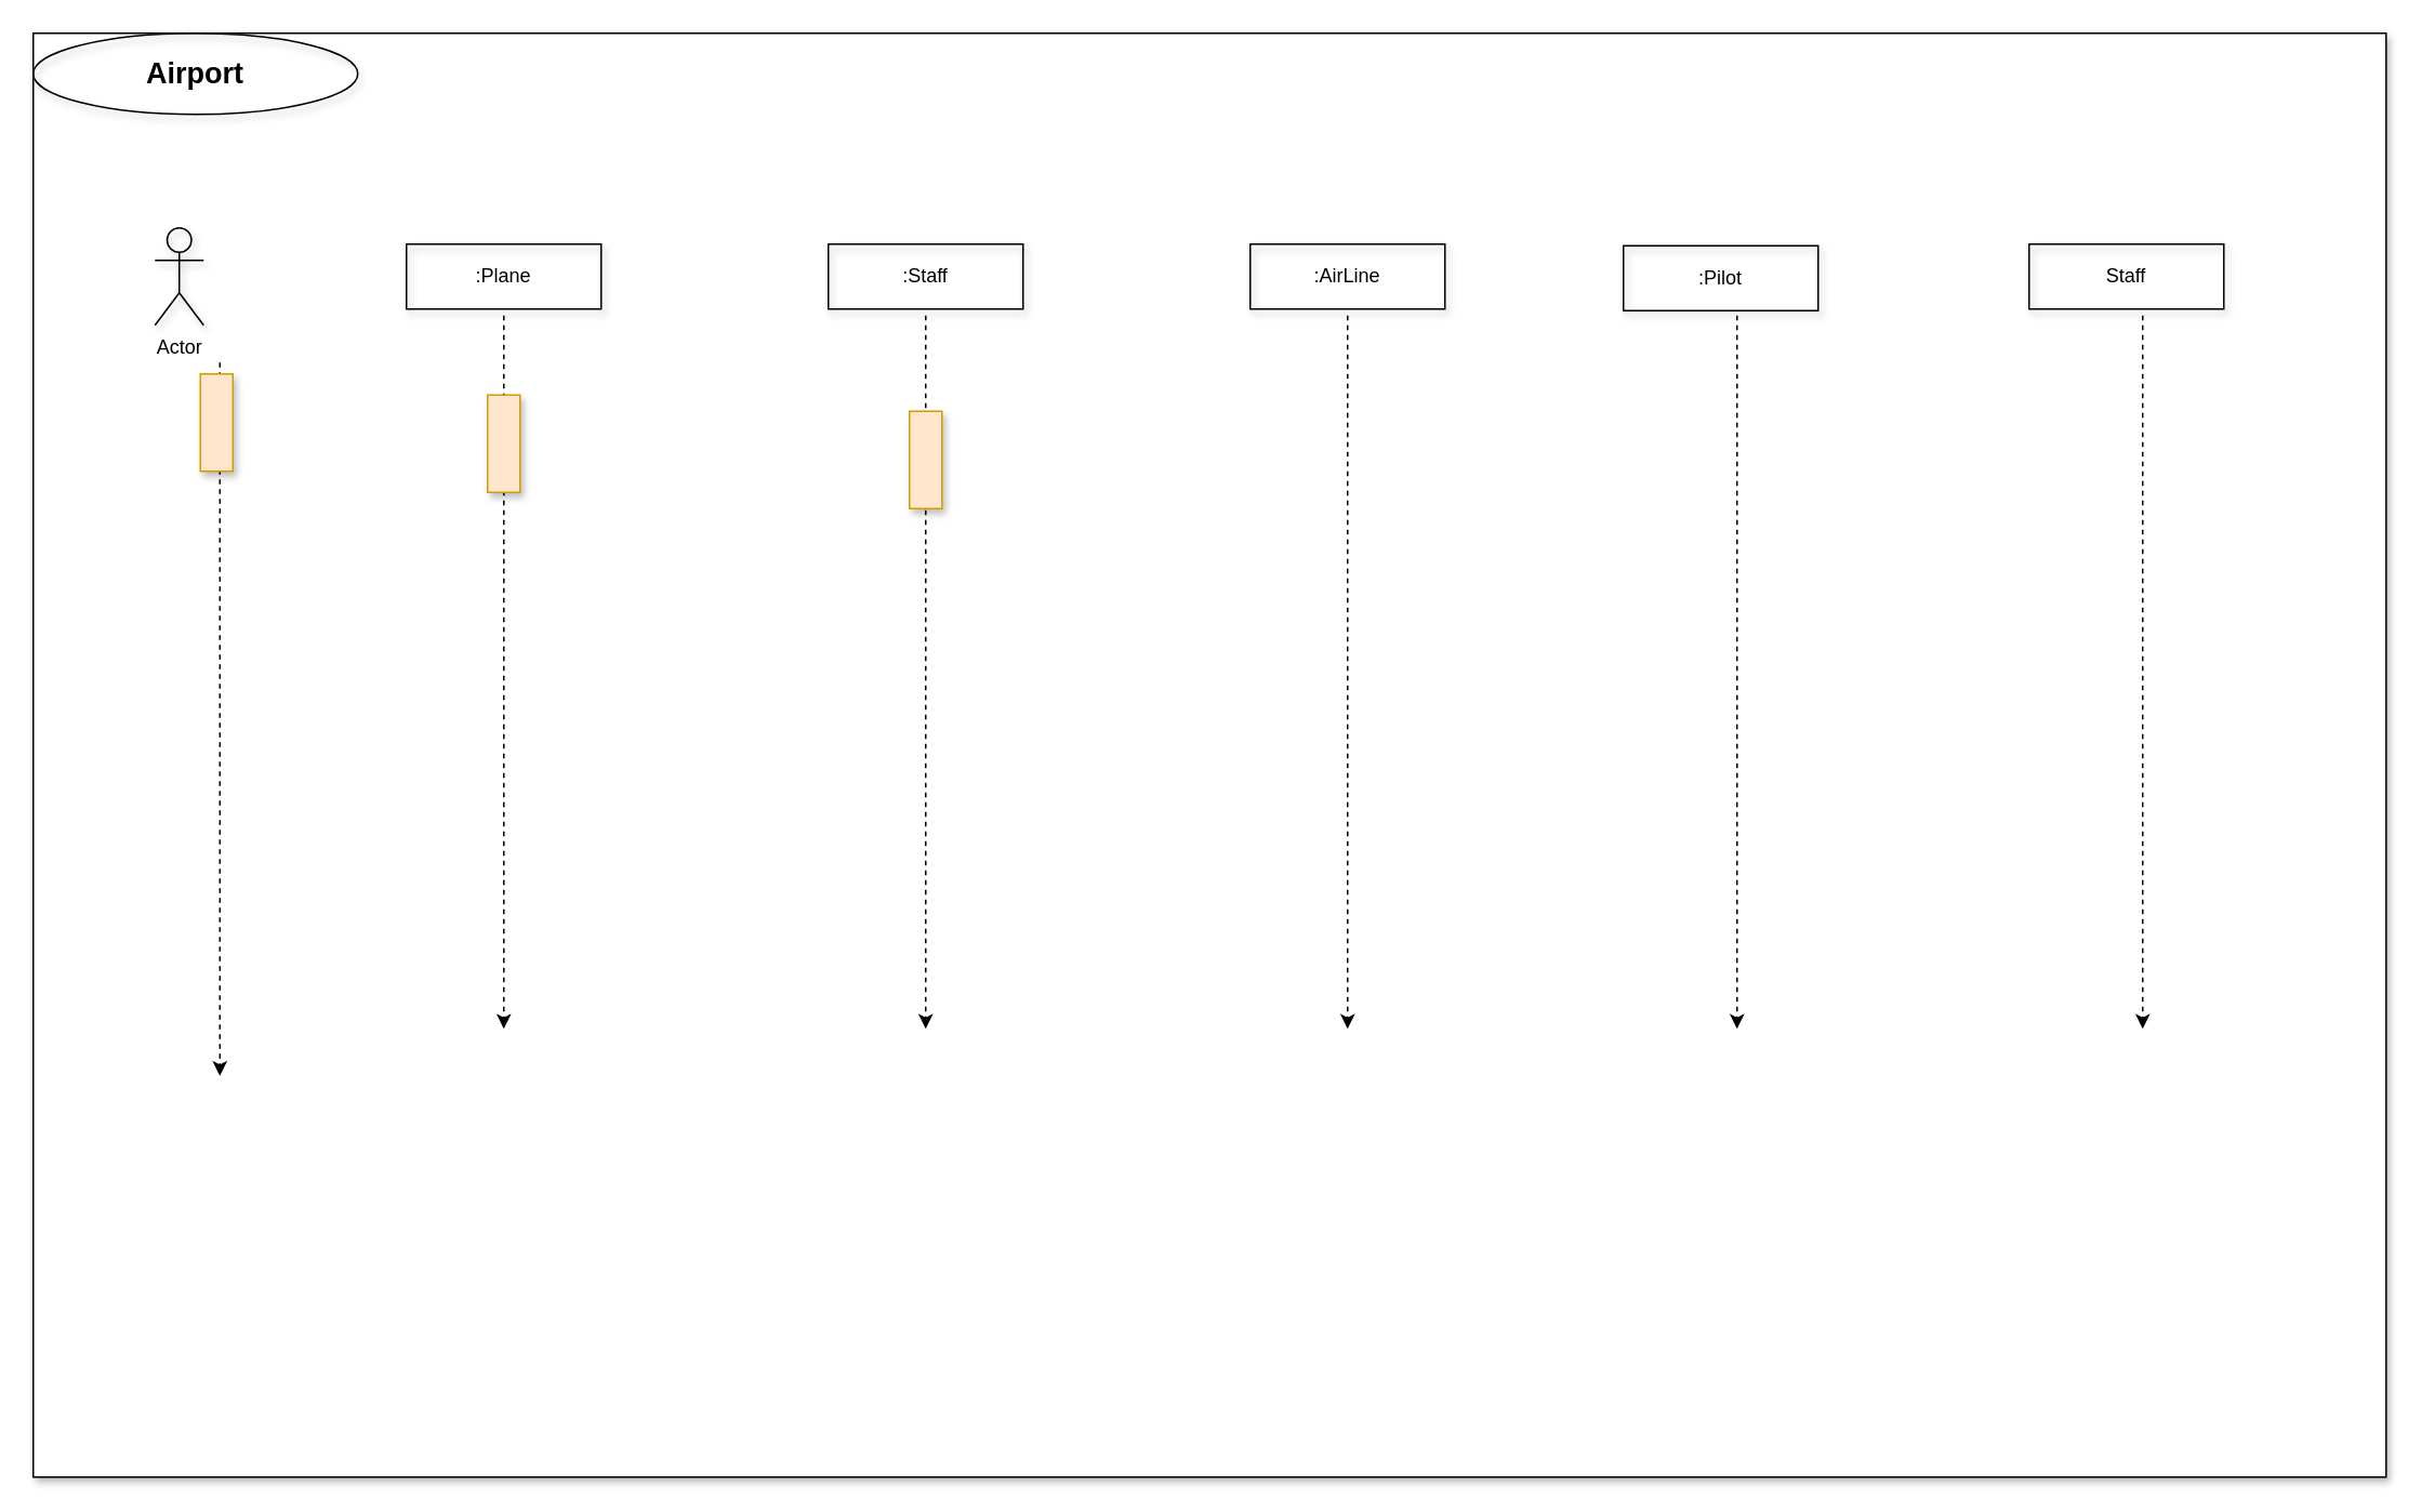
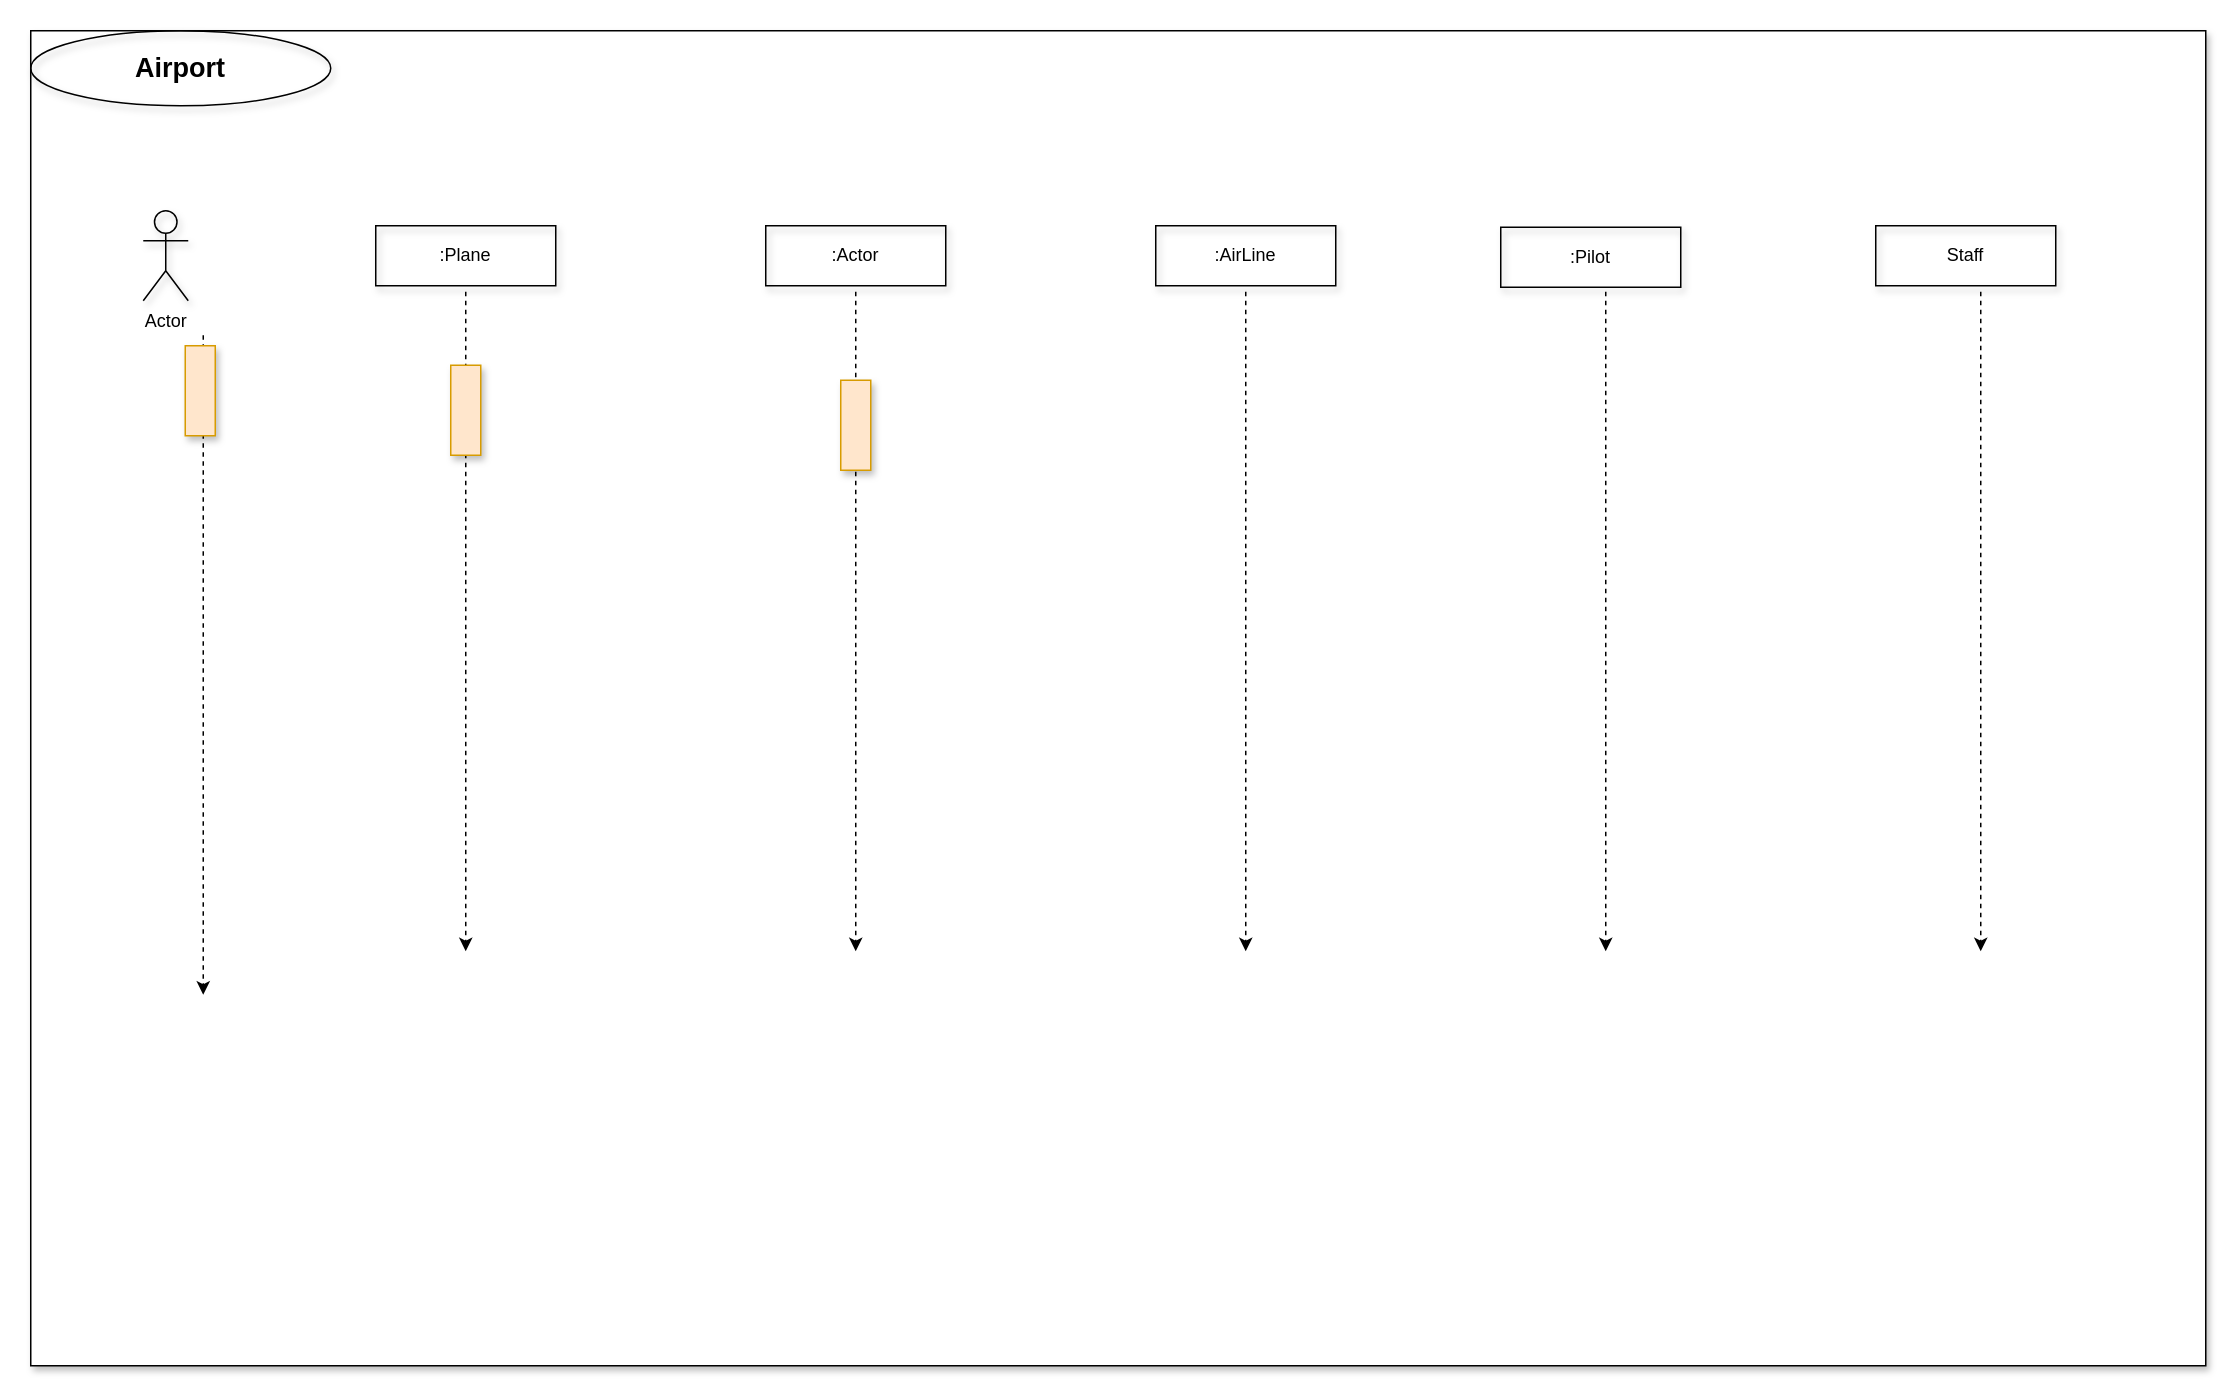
- <mxCell id="13" value=":Staff" style="whiteSpace=wrap;html=1;shadow=1;glass=0;fillColor=none;gradientColor=none;rounded=0;" vertex="1" parent="1"><mxGeometry x="510" y="150" width="120" height="40" as="geometry" /></mxCell>
+ <mxCell id="13" value=":Actor" style="whiteSpace=wrap;html=1;shadow=1;glass=0;fillColor=none;gradientColor=none;rounded=0;" vertex="1" parent="1"><mxGeometry x="510" y="150" width="120" height="40" as="geometry" /></mxCell>
